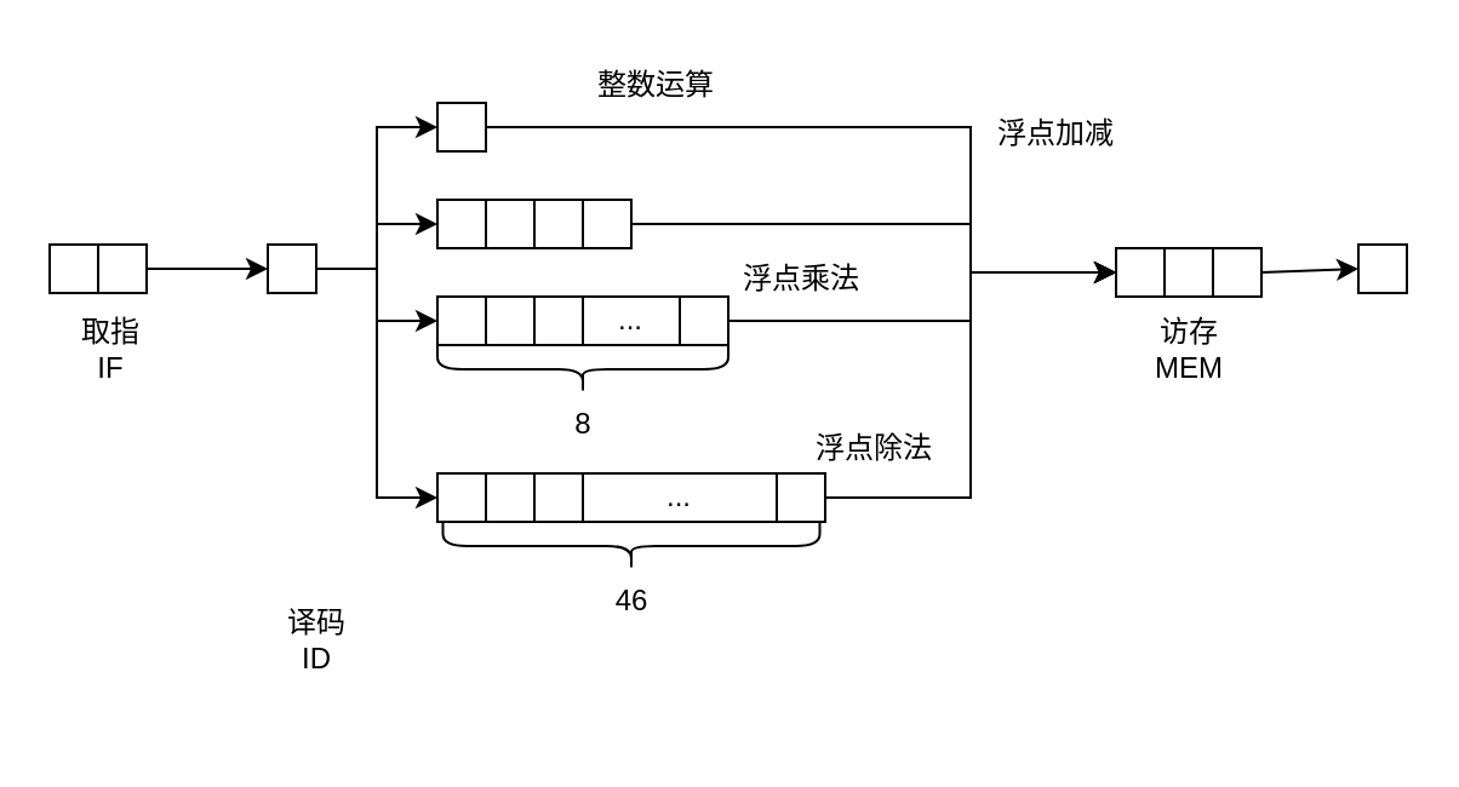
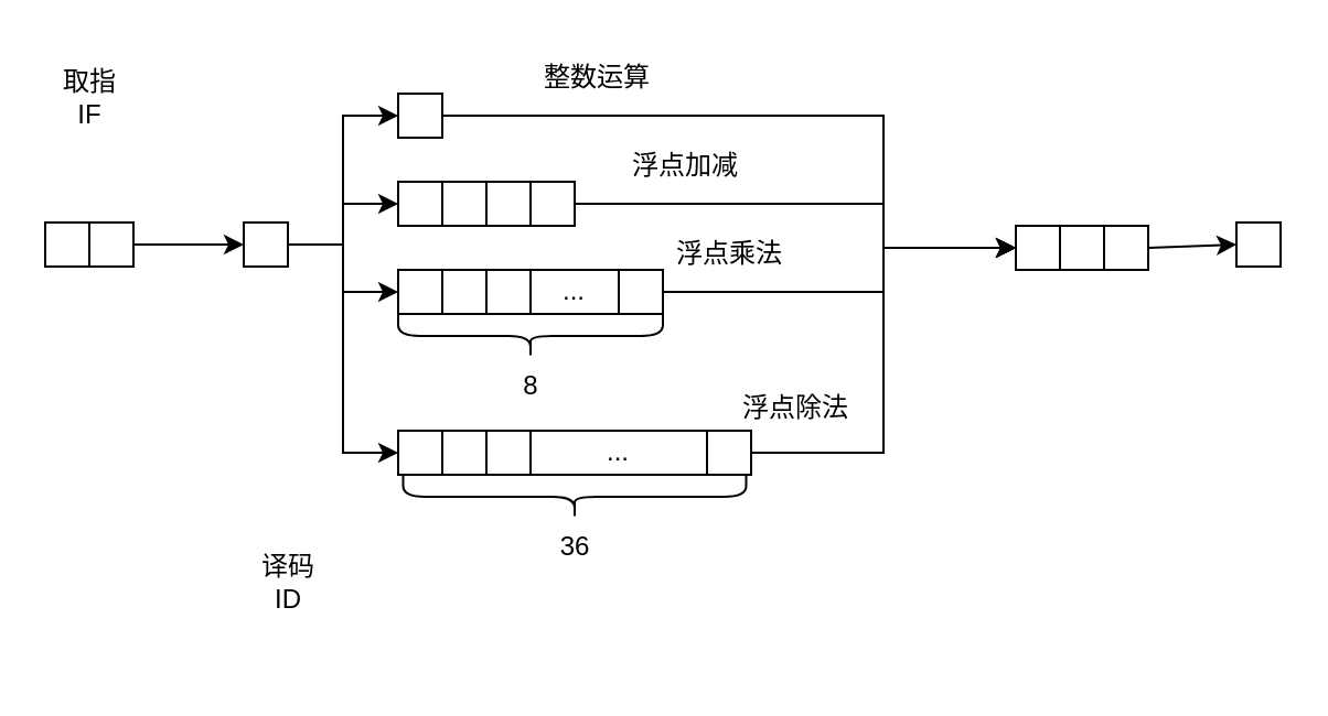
- <mxCell id="41" value="浮点加减" style="text;html=1;align=center;verticalAlign=middle;resizable=0;points=[];autosize=1;strokeColor=none;fillColor=none;" parent="1" vertex="1"><mxGeometry x="400" y="40" width="70" height="30" as="geometry" /></mxCell>
+ <mxCell id="41" value="浮点加减" style="text;html=1;align=center;verticalAlign=middle;resizable=0;points=[];autosize=1;strokeColor=none;fillColor=none;" parent="1" vertex="1"><mxGeometry x="275" y="60" width="70" height="30" as="geometry" /></mxCell>
- <mxCell id="5" value="取指&lt;div&gt;IF&lt;/div&gt;" style="text;html=1;align=center;verticalAlign=middle;resizable=0;points=[];autosize=1;strokeColor=none;fillColor=none;" parent="1" vertex="1"><mxGeometry x="20" y="123.5" width="50" height="40" as="geometry" /></mxCell>
+ <mxCell id="5" value="取指&lt;div&gt;IF&lt;/div&gt;" style="text;html=1;align=center;verticalAlign=middle;resizable=0;points=[];autosize=1;strokeColor=none;fillColor=none;" parent="1" vertex="1"><mxGeometry x="15" y="23.5" width="50" height="40" as="geometry" /></mxCell>
- <mxCell id="38" value="访存&lt;div&gt;MEM&lt;/div&gt;" style="text;html=1;align=center;verticalAlign=middle;resizable=0;points=[];autosize=1;strokeColor=none;fillColor=none;" parent="1" vertex="1"><mxGeometry x="465" y="123.5" width="50" height="40" as="geometry" /></mxCell>
- <mxCell id="34" value="46" style="text;html=1;align=center;verticalAlign=middle;resizable=0;points=[];autosize=1;strokeColor=none;fillColor=none;" parent="1" vertex="1"><mxGeometry x="240" y="233" width="40" height="30" as="geometry" /></mxCell>
+ <mxCell id="34" value="36" style="text;html=1;align=center;verticalAlign=middle;resizable=0;points=[];autosize=1;strokeColor=none;fillColor=none;" parent="1" vertex="1"><mxGeometry x="240" y="233" width="40" height="30" as="geometry" /></mxCell>
